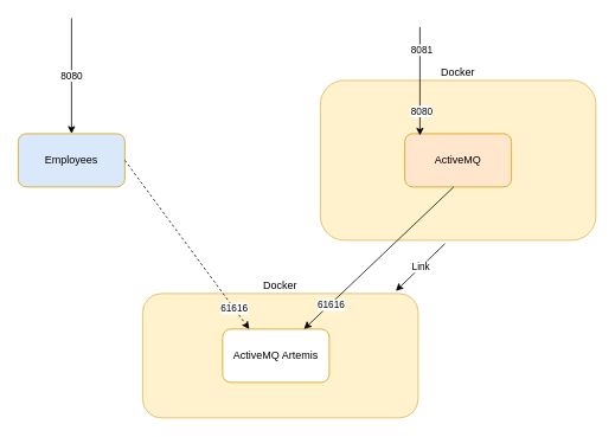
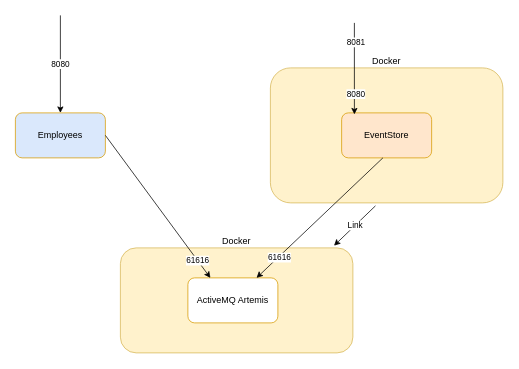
- <mxCell id="5" value="ActiveMQ" style="rounded=1;whiteSpace=wrap;html=1;fillColor=#ffe6cc;strokeColor=#d79b00;labelPosition=center;verticalLabelPosition=middle;align=center;verticalAlign=middle;" parent="1" vertex="1"><mxGeometry x="455" y="150" width="120" height="60" as="geometry" /></mxCell>
+ <mxCell id="5" value="EventStore" style="rounded=1;whiteSpace=wrap;html=1;fillColor=#ffe6cc;strokeColor=#d79b00;labelPosition=center;verticalLabelPosition=middle;align=center;verticalAlign=middle;" parent="1" vertex="1"><mxGeometry x="455" y="150" width="120" height="60" as="geometry" /></mxCell>
- <mxCell id="7" value="" style="endArrow=classic;html=1;entryX=0.25;entryY=0;entryDx=0;entryDy=0;exitX=1;exitY=0.5;exitDx=0;exitDy=0;dashed=1;" parent="1" source="3" target="6" edge="1"><mxGeometry width="50" height="50" relative="1" as="geometry"><mxPoint x="10" y="230" as="sourcePoint" /><mxPoint x="60" y="180" as="targetPoint" /></mxGeometry></mxCell>
+ <mxCell id="7" value="" style="endArrow=classic;html=1;entryX=0.25;entryY=0;entryDx=0;entryDy=0;exitX=1;exitY=0.5;exitDx=0;exitDy=0;" parent="1" source="3" target="6" edge="1"><mxGeometry width="50" height="50" relative="1" as="geometry"><mxPoint x="10" y="230" as="sourcePoint" /><mxPoint x="60" y="180" as="targetPoint" /></mxGeometry></mxCell>
